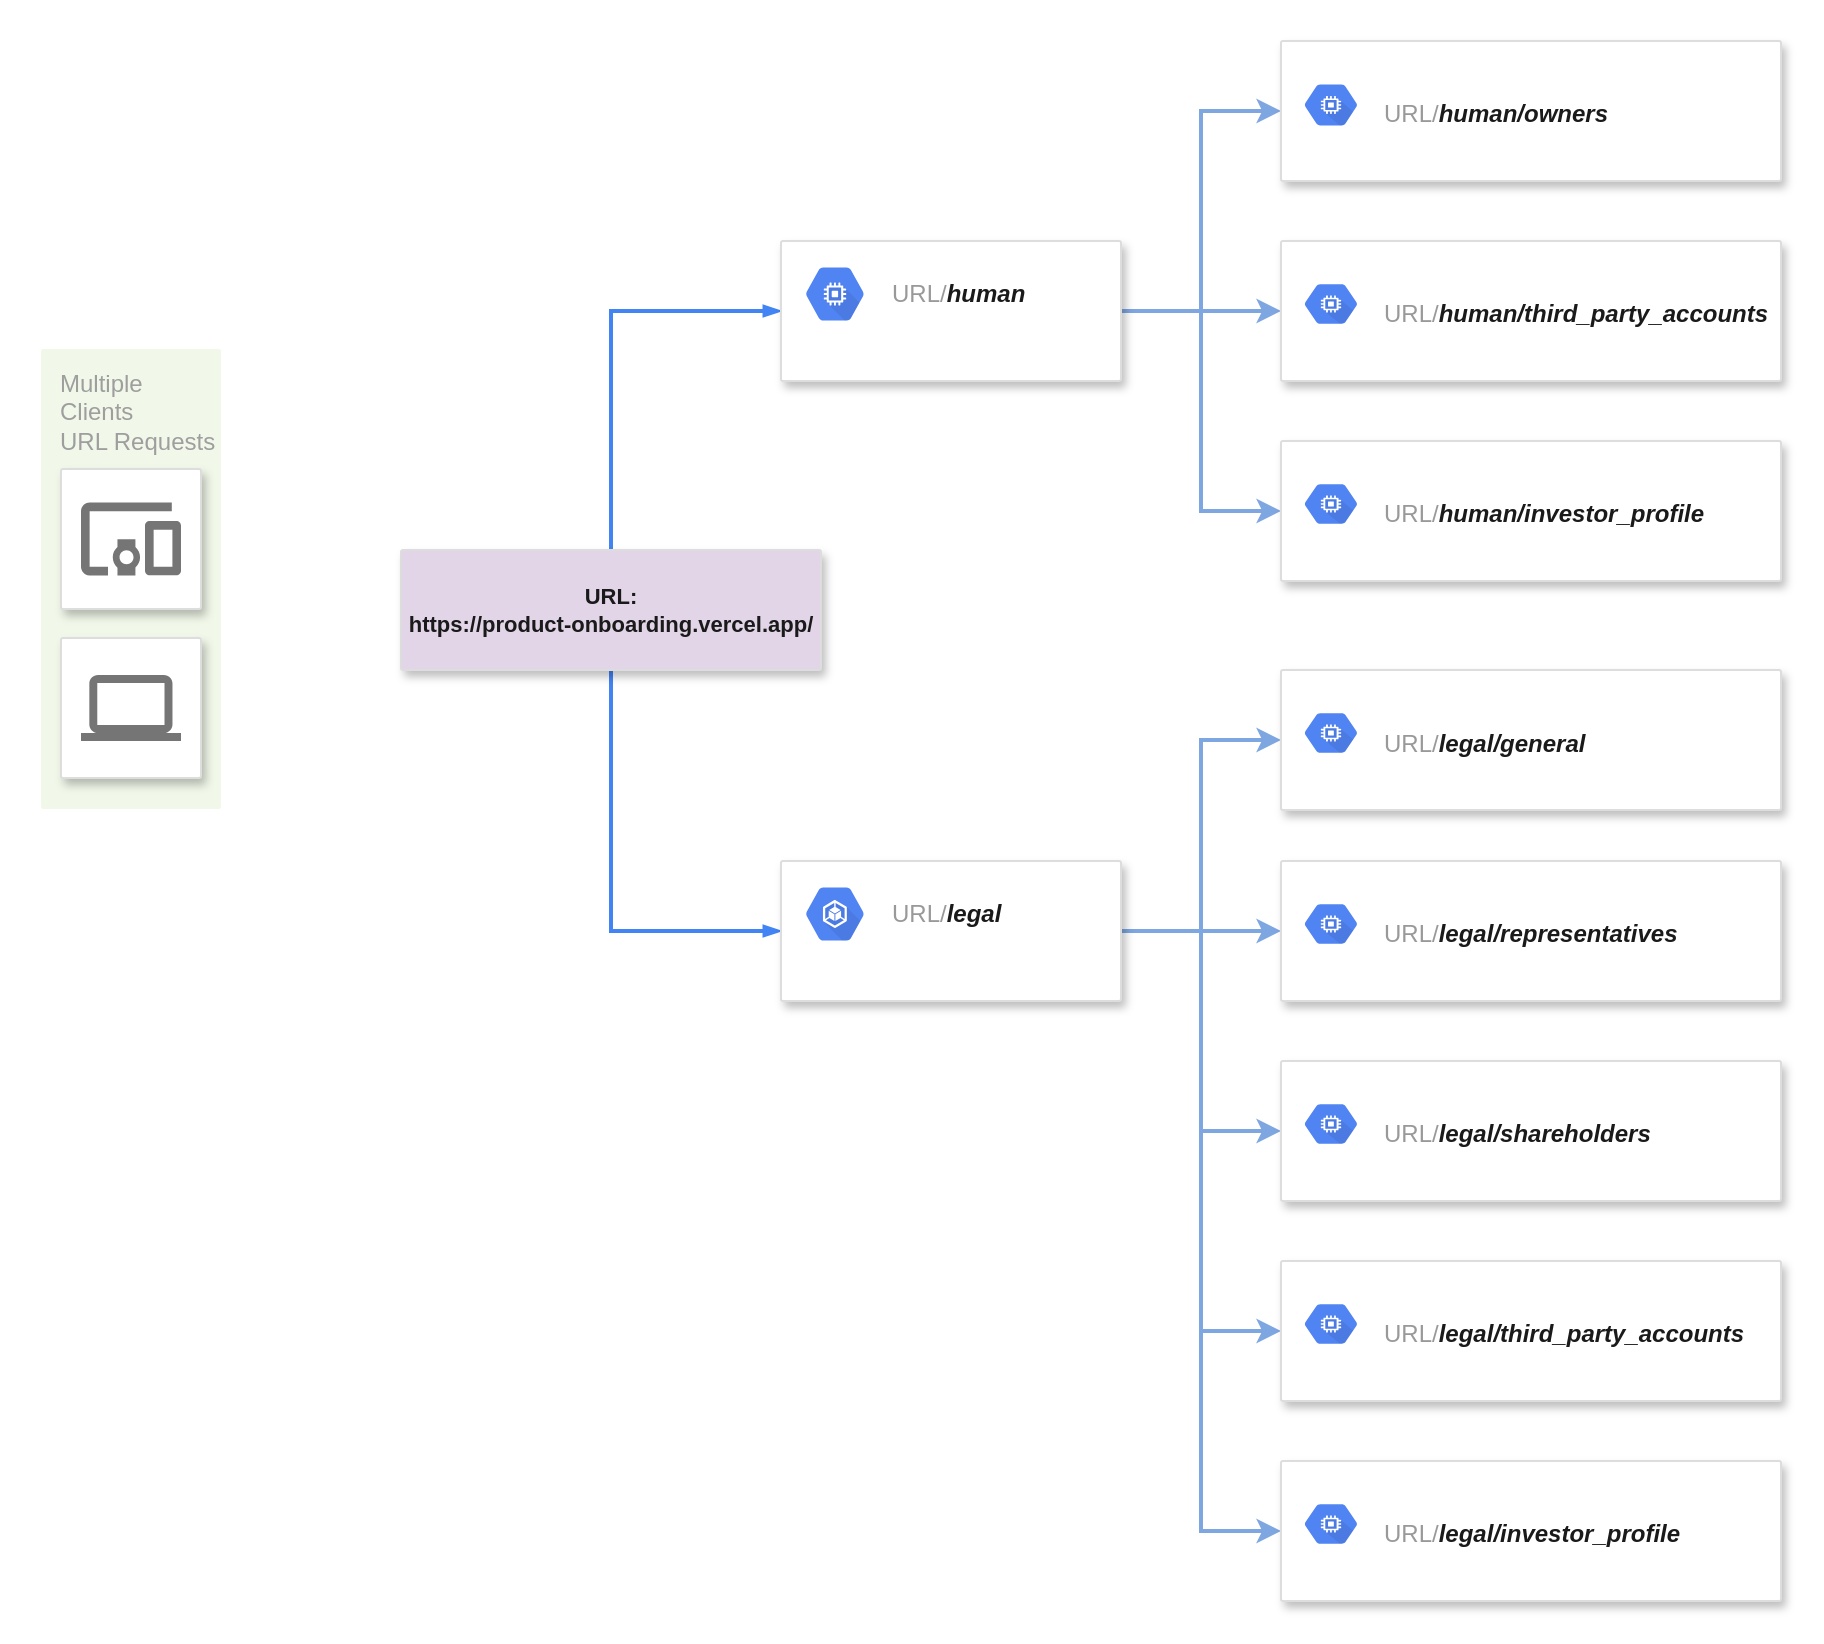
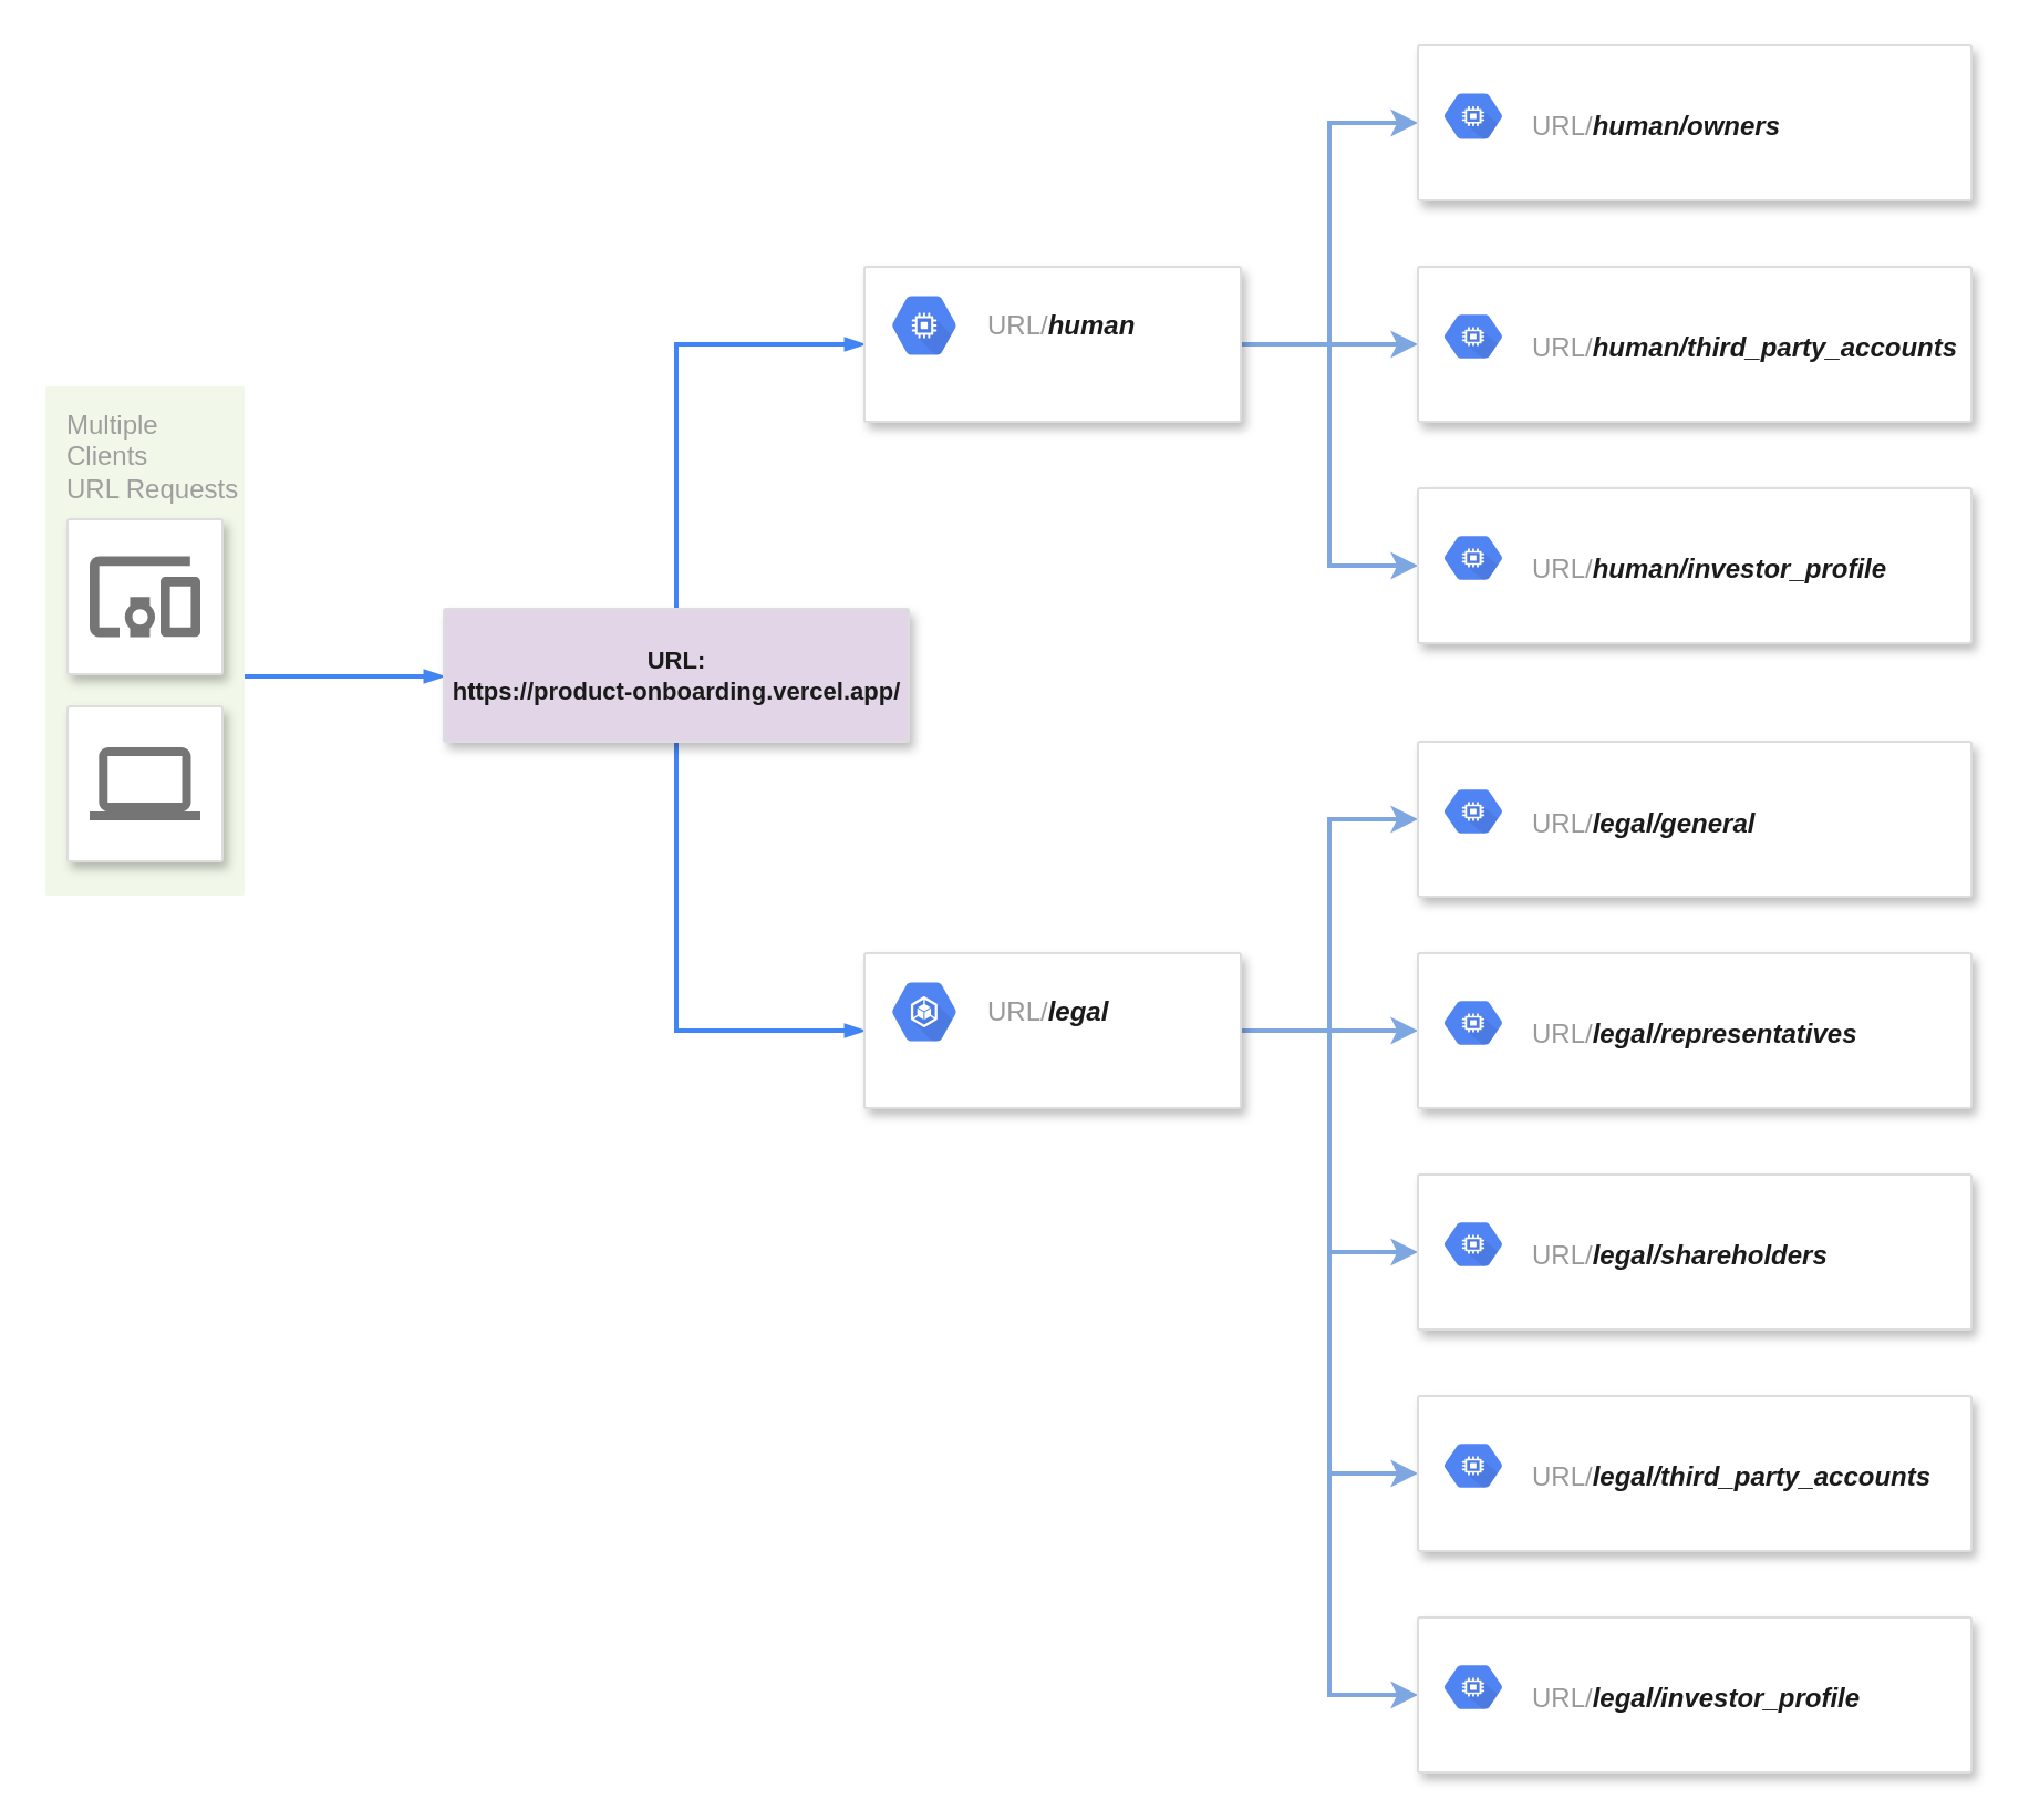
+ <mxCell id="5" style="edgeStyle=elbowEdgeStyle;rounded=0;elbow=vertical;html=1;labelBackgroundColor=none;startFill=1;startSize=4;endArrow=blockThin;endFill=1;endSize=4;jettySize=auto;orthogonalLoop=1;strokeColor=#4284F3;strokeWidth=2;fontSize=12;fontColor=#000000;align=left;dashed=0;" parent="1" source="2" target="10" edge="1"><mxGeometry relative="1" as="geometry" /></mxCell>
